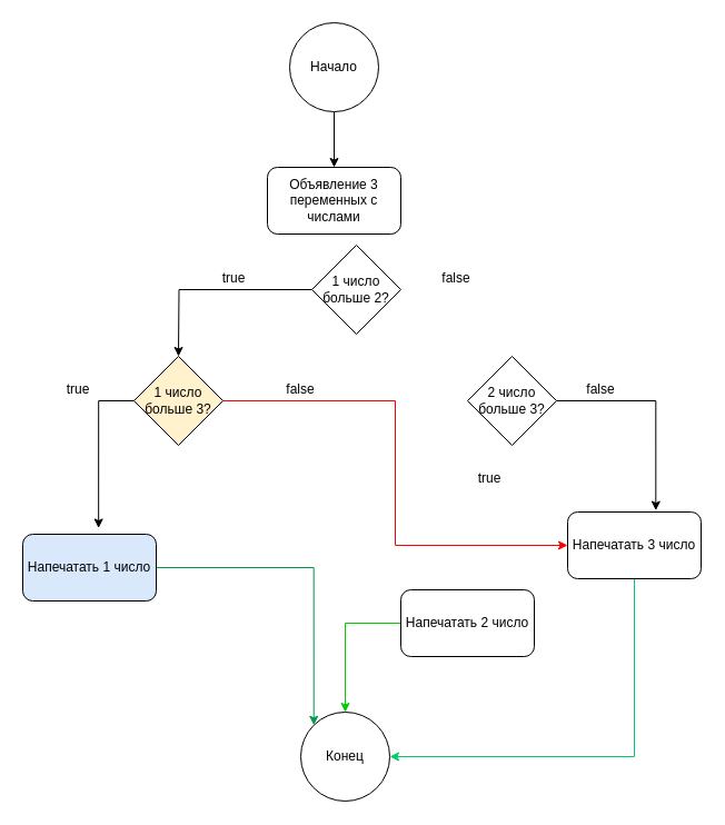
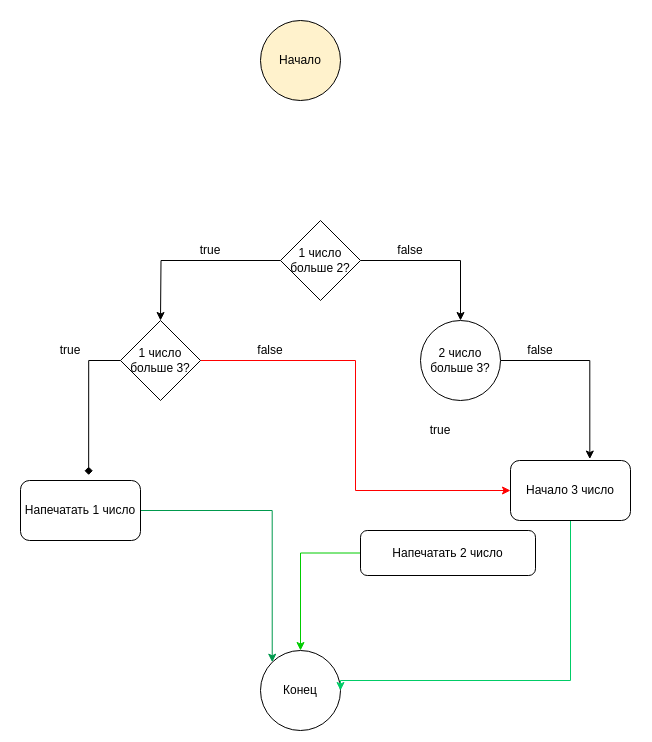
- <mxCell id="3" value="Начало" style="ellipse;whiteSpace=wrap;html=1;" vertex="1" parent="1"><mxGeometry x="260" y="20" width="80" height="80" as="geometry" /></mxCell>
+ <mxCell id="3" value="Начало" style="ellipse;whiteSpace=wrap;html=1;fillColor=#fff2cc;" vertex="1" parent="1"><mxGeometry x="260" y="20" width="80" height="80" as="geometry" /></mxCell>
- <mxCell id="2" style="edgeStyle=orthogonalEdgeStyle;rounded=0;orthogonalLoop=1;jettySize=auto;html=1;exitX=0.5;exitY=1;exitDx=0;exitDy=0;entryX=0.5;entryY=0;entryDx=0;entryDy=0;" edge="1" parent="1" source="3" target="5"><mxGeometry relative="1" as="geometry" /></mxCell>
- <mxCell id="5" value="Объявление 3 переменных с числами" style="rounded=1;whiteSpace=wrap;html=1;" vertex="1" parent="1"><mxGeometry x="240" y="150" width="120" height="60" as="geometry" /></mxCell>
+ <mxCell id="7" style="edgeStyle=orthogonalEdgeStyle;rounded=0;orthogonalLoop=1;jettySize=auto;html=1;" edge="1" parent="1" source="8" target="18"><mxGeometry relative="1" as="geometry" /></mxCell>
- <mxCell id="13" value="&lt;span&gt;1 число больше 3?&lt;/span&gt;" style="rhombus;whiteSpace=wrap;html=1;fillColor=#fff2cc;" vertex="1" parent="1"><mxGeometry x="120" y="320" width="80" height="80" as="geometry" /></mxCell>
+ <mxCell id="13" value="&lt;span&gt;1 число больше 3?&lt;/span&gt;" style="rhombus;whiteSpace=wrap;html=1;" vertex="1" parent="1"><mxGeometry x="120" y="320" width="80" height="80" as="geometry" /></mxCell>
- <mxCell id="18" value="2 число больше 3?" style="rhombus;whiteSpace=wrap;html=1;" vertex="1" parent="1"><mxGeometry x="420" y="320" width="80" height="80" as="geometry" /></mxCell>
+ <mxCell id="18" value="2 число больше 3?" style="ellipse;whiteSpace=wrap;html=1;" vertex="1" parent="1"><mxGeometry x="420" y="320" width="80" height="80" as="geometry" /></mxCell>
- <mxCell id="11" style="edgeStyle=orthogonalEdgeStyle;rounded=0;orthogonalLoop=1;jettySize=auto;html=1;exitX=0;exitY=0.5;exitDx=0;exitDy=0;entryX=0.568;entryY=-0.092;entryDx=0;entryDy=0;entryPerimeter=0;fillColor=#00CC00;" edge="1" parent="1" source="13" target="16"><mxGeometry relative="1" as="geometry"><mxPoint x="30" y="470" as="targetPoint" /></mxGeometry></mxCell>
+ <mxCell id="11" style="edgeStyle=orthogonalEdgeStyle;rounded=0;orthogonalLoop=1;jettySize=auto;html=1;exitX=0;exitY=0.5;exitDx=0;exitDy=0;entryX=0.568;entryY=-0.092;entryDx=0;entryDy=0;entryPerimeter=0;fillColor=#00CC00;endArrow=diamond;" edge="1" parent="1" source="13" target="16"><mxGeometry relative="1" as="geometry"><mxPoint x="30" y="470" as="targetPoint" /></mxGeometry></mxCell>
- <mxCell id="22" value="Напечатать 3 число" style="rounded=1;whiteSpace=wrap;html=1;" vertex="1" parent="1"><mxGeometry x="510" y="460" width="120" height="60" as="geometry" /></mxCell>
+ <mxCell id="22" value="Начало 3 число" style="rounded=1;whiteSpace=wrap;html=1;" vertex="1" parent="1"><mxGeometry x="510" y="460" width="120" height="60" as="geometry" /></mxCell>
- <mxCell id="16" value="Напечатать 1 число" style="rounded=1;whiteSpace=wrap;html=1;fillColor=#dae8fc;" vertex="1" parent="1"><mxGeometry x="20" y="480" width="120" height="60" as="geometry" /></mxCell>
+ <mxCell id="16" value="Напечатать 1 число" style="rounded=1;whiteSpace=wrap;html=1;" vertex="1" parent="1"><mxGeometry x="20" y="480" width="120" height="60" as="geometry" /></mxCell>
- <mxCell id="20" value="Напечатать 2 число" style="rounded=1;whiteSpace=wrap;html=1;" vertex="1" parent="1"><mxGeometry x="360" y="530" width="120" height="60" as="geometry" /></mxCell>
+ <mxCell id="20" value="Напечатать 2 число" style="rounded=1;whiteSpace=wrap;html=1;" vertex="1" parent="1"><mxGeometry x="360" y="530" width="175" height="45" as="geometry" /></mxCell>
- <mxCell id="4" value="Конец" style="ellipse;whiteSpace=wrap;html=1;" vertex="1" parent="1"><mxGeometry x="270" y="640" width="80" height="80" as="geometry" /></mxCell>
+ <mxCell id="4" value="Конец" style="ellipse;whiteSpace=wrap;html=1;" vertex="1" parent="1"><mxGeometry x="260" y="650" width="80" height="80" as="geometry" /></mxCell>
